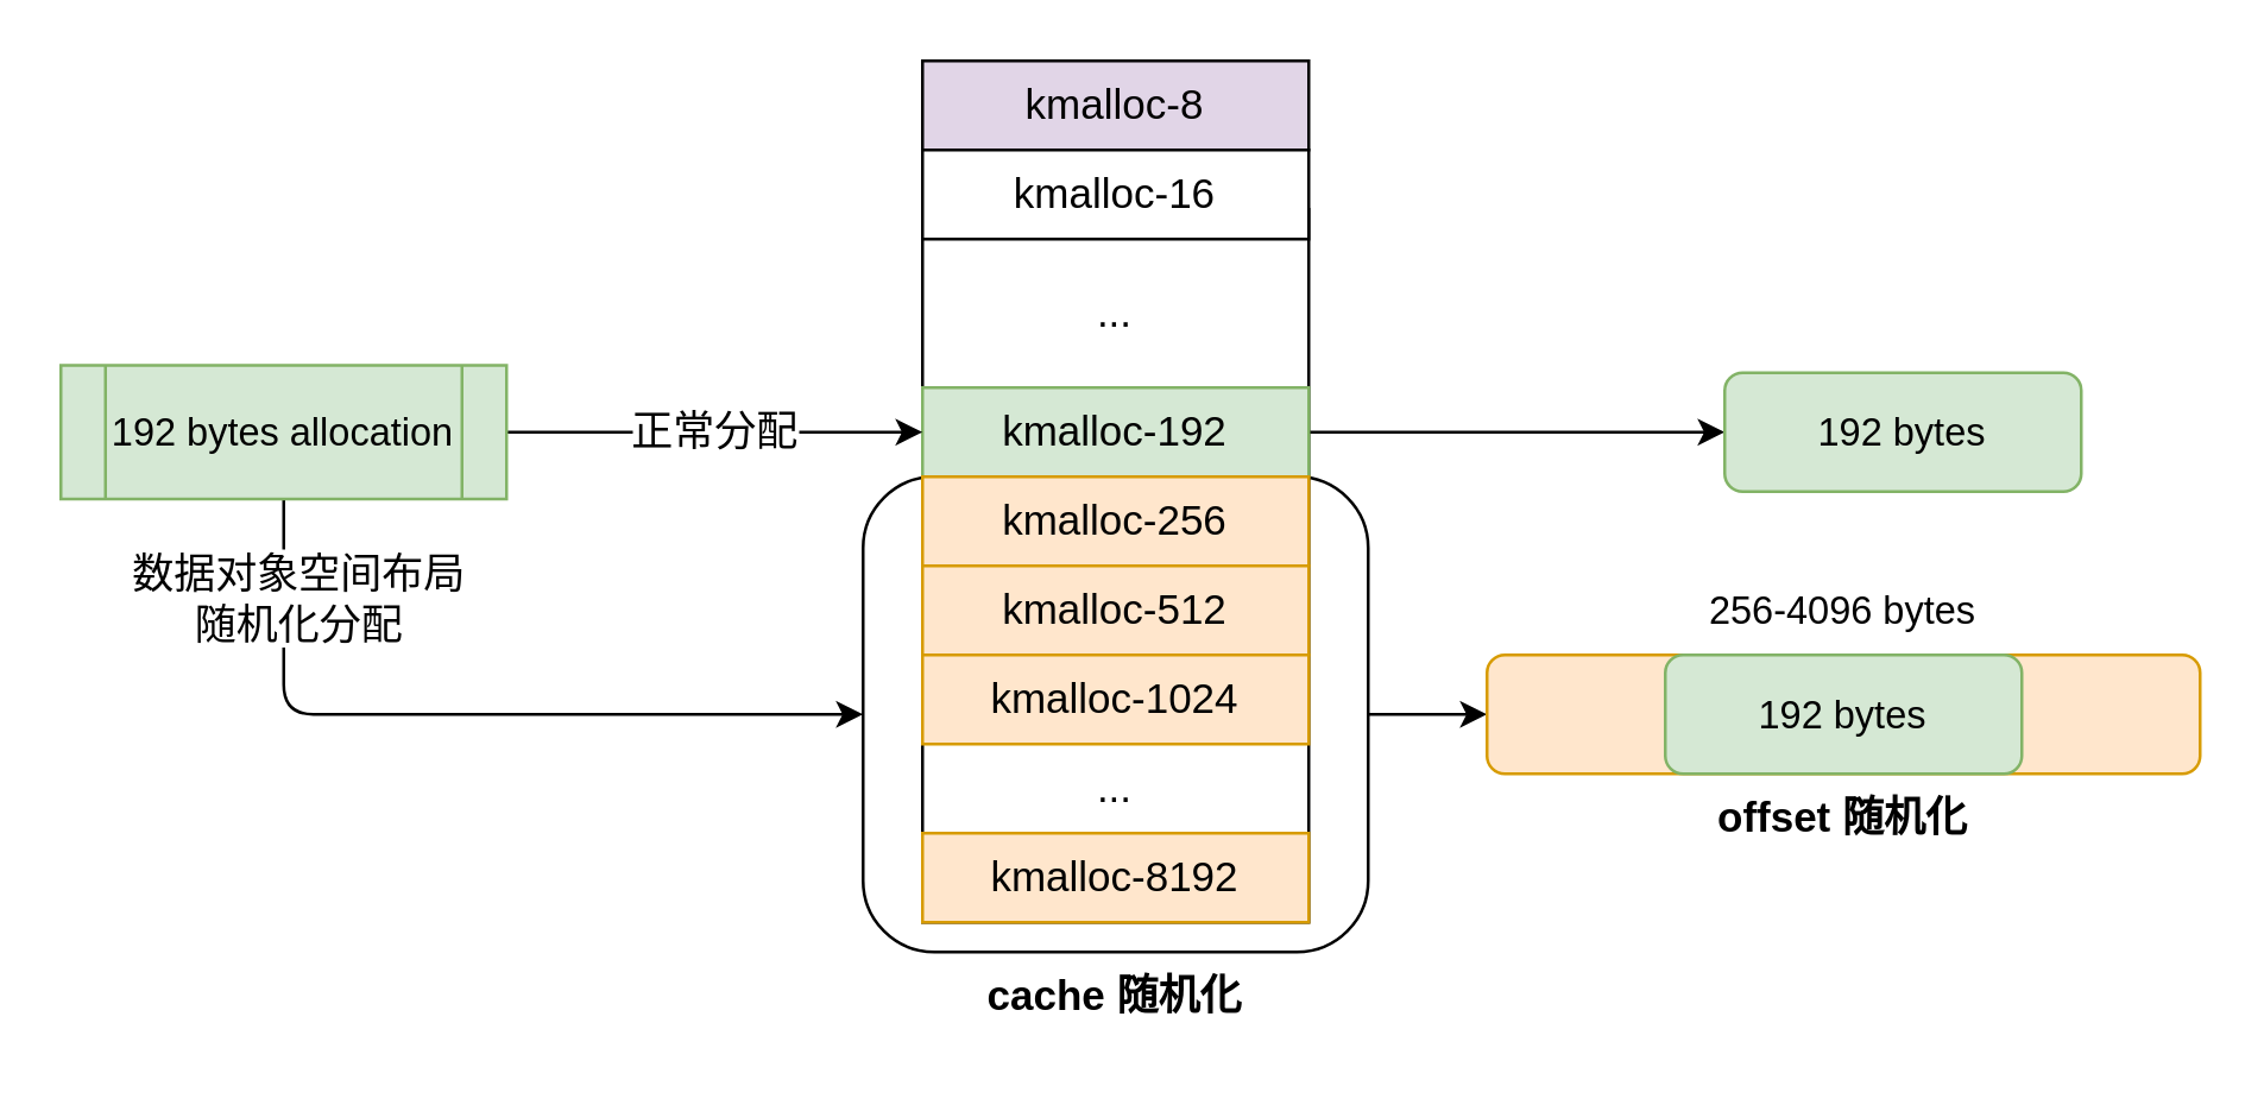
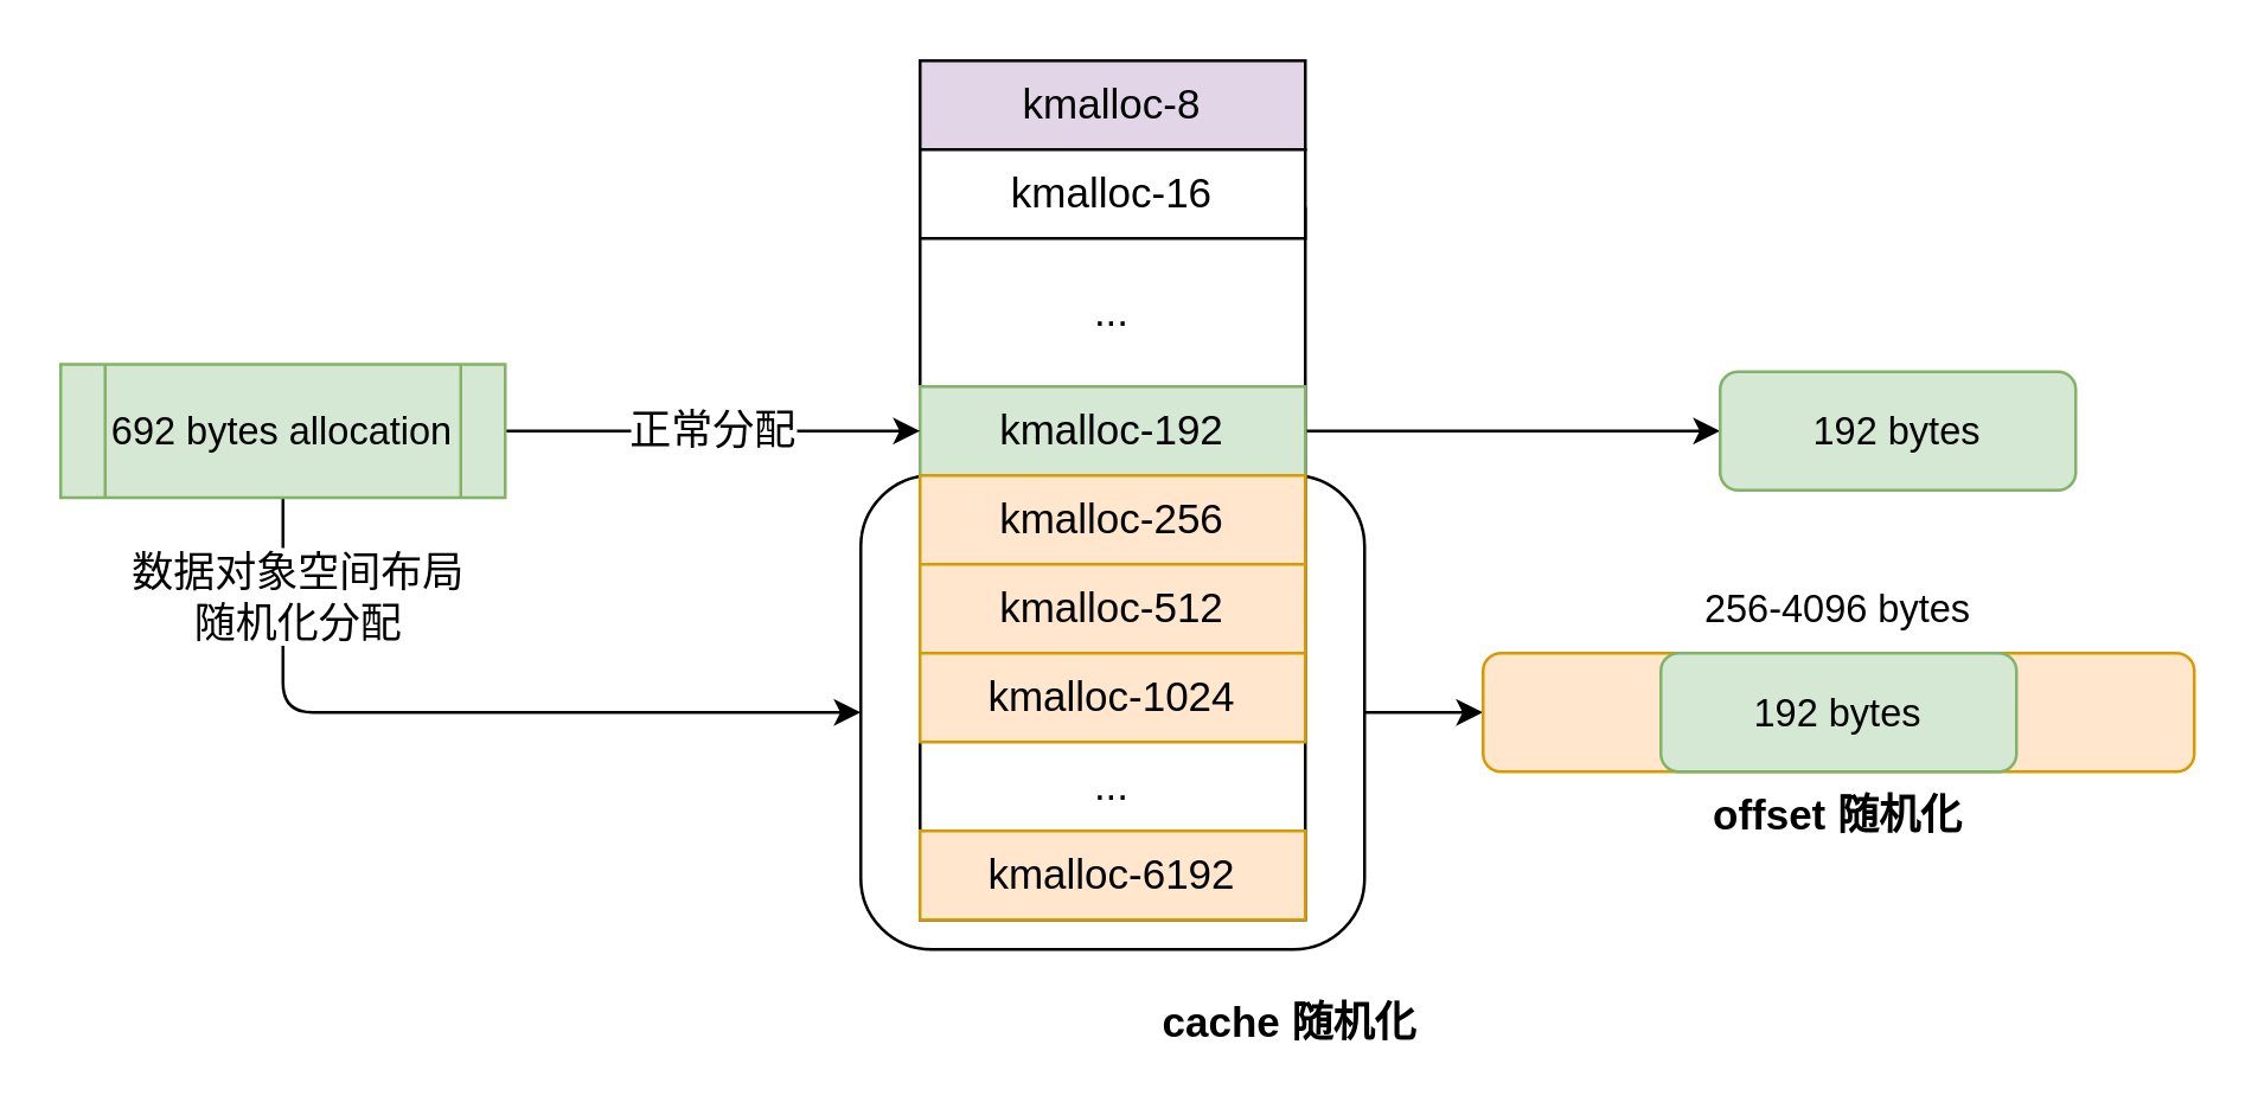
- <mxCell id="15" value="&lt;font style=&quot;font-size: 13px&quot;&gt;192 bytes allocation&lt;/font&gt;" style="shape=process;whiteSpace=wrap;html=1;backgroundOutline=1;fillColor=#d5e8d4;strokeColor=#82b366;" parent="1" vertex="1"><mxGeometry x="20" y="122.5" width="150" height="45" as="geometry" /></mxCell>
+ <mxCell id="15" value="&lt;font style=&quot;font-size: 13px&quot;&gt;692 bytes allocation&lt;/font&gt;" style="shape=process;whiteSpace=wrap;html=1;backgroundOutline=1;fillColor=#d5e8d4;strokeColor=#82b366;" parent="1" vertex="1"><mxGeometry x="20" y="122.5" width="150" height="45" as="geometry" /></mxCell>
- <mxCell id="11" value="kmalloc-8192" style="rounded=0;whiteSpace=wrap;html=1;fillColor=#ffe6cc;strokeColor=#d79b00;fontSize=14;" parent="1" vertex="1"><mxGeometry x="310" y="280" width="130" height="30" as="geometry" /></mxCell>
+ <mxCell id="11" value="kmalloc-6192" style="rounded=0;whiteSpace=wrap;html=1;fillColor=#ffe6cc;strokeColor=#d79b00;fontSize=14;" parent="1" vertex="1"><mxGeometry x="310" y="280" width="130" height="30" as="geometry" /></mxCell>
- <mxCell id="20" value="&lt;font style=&quot;font-size: 14px&quot;&gt;&lt;b&gt;cache 随机化&lt;/b&gt;&lt;/font&gt;" style="text;html=1;strokeColor=none;fillColor=none;align=center;verticalAlign=middle;whiteSpace=wrap;rounded=0;" parent="1" vertex="1"><mxGeometry x="290" y="320" width="170" height="30" as="geometry" /></mxCell>
+ <mxCell id="20" value="&lt;font style=&quot;font-size: 14px&quot;&gt;&lt;b&gt;cache 随机化&lt;/b&gt;&lt;/font&gt;" style="text;html=1;strokeColor=none;fillColor=none;align=center;verticalAlign=middle;whiteSpace=wrap;rounded=0;" parent="1" vertex="1"><mxGeometry x="350" y="330" width="170" height="30" as="geometry" /></mxCell>
